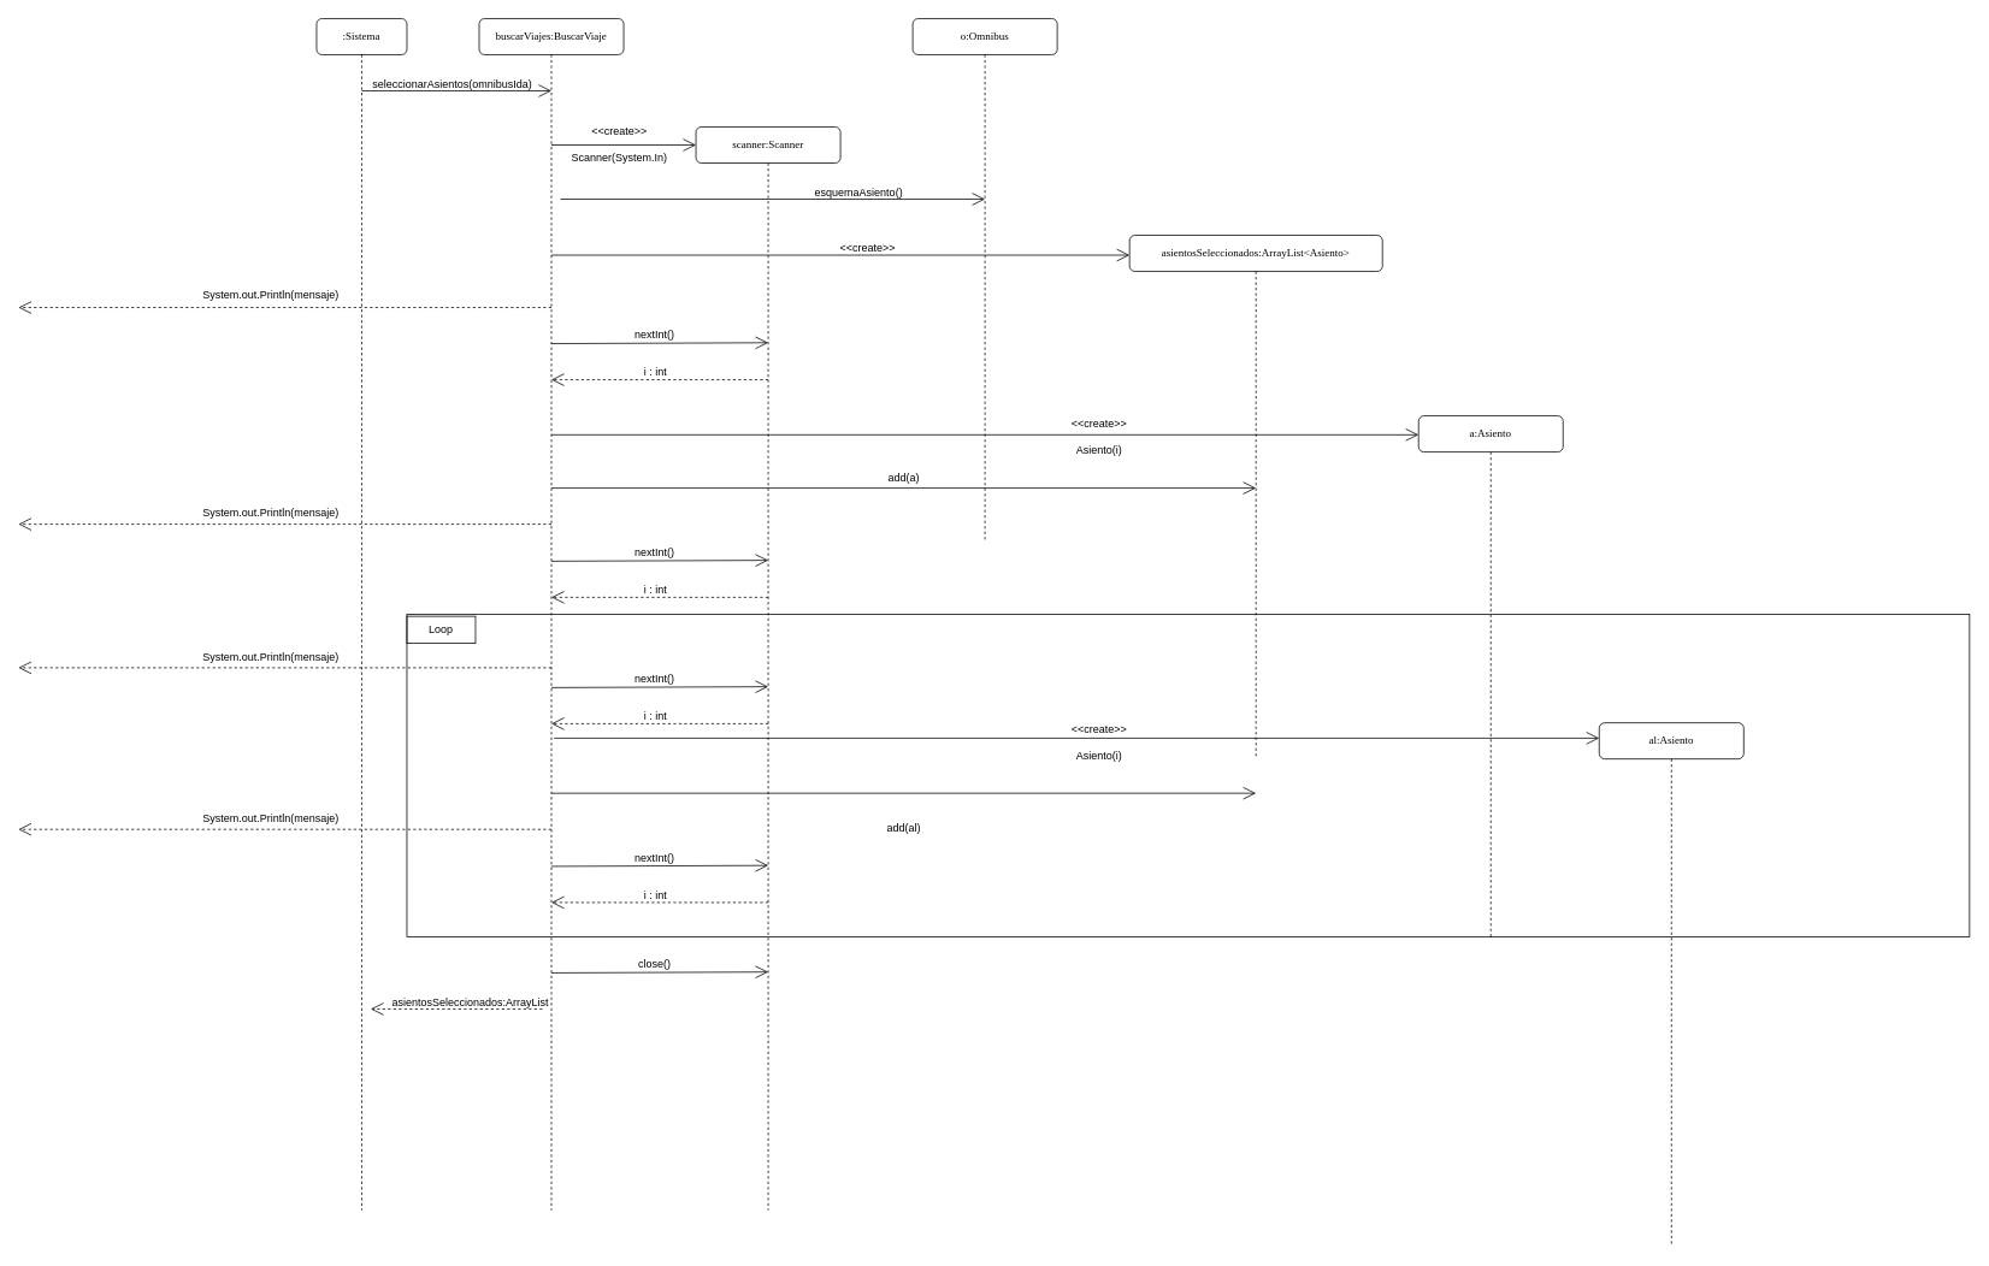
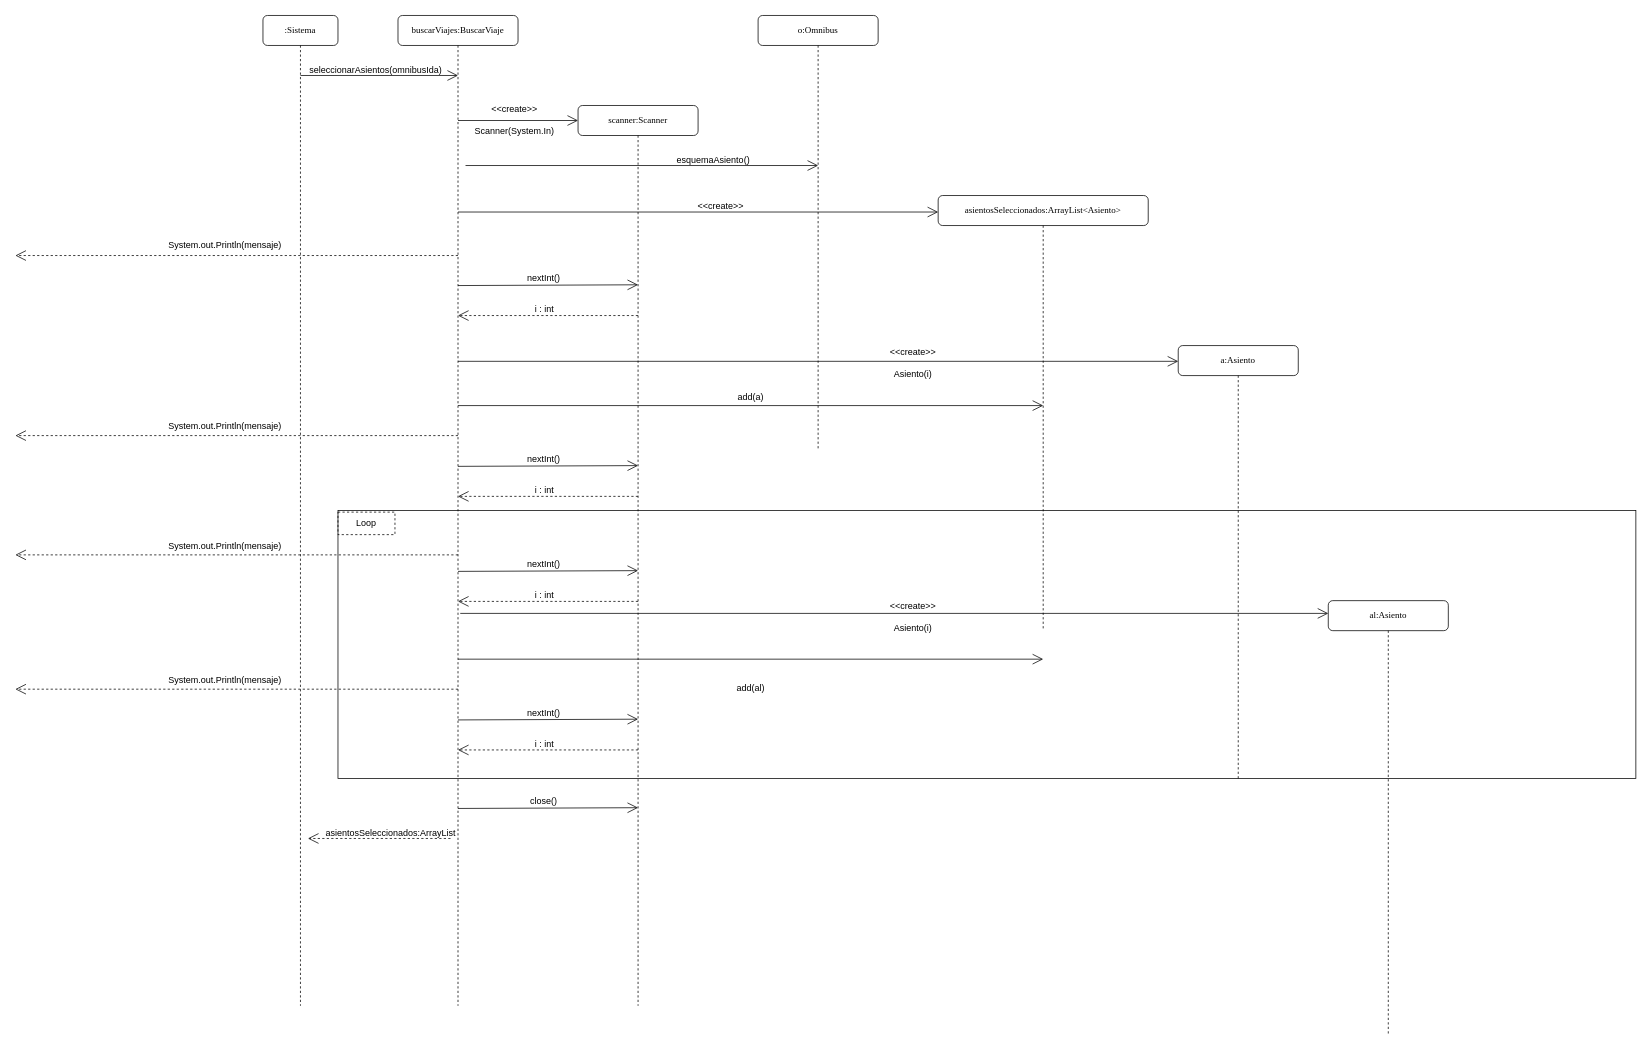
- <mxCell id="48" value="Loop" style="rounded=0;whiteSpace=wrap;html=1;gradientColor=none;fillColor=none;connectable=0;allowArrows=0;" vertex="1" parent="1"><mxGeometry x="450" y="682" width="75.96" height="30" as="geometry" /></mxCell>
+ <mxCell id="48" value="Loop" style="rounded=0;whiteSpace=wrap;html=1;gradientColor=none;fillColor=none;connectable=0;allowArrows=0;dashed=1;" vertex="1" parent="1"><mxGeometry x="450" y="682" width="75.96" height="30" as="geometry" /></mxCell>
